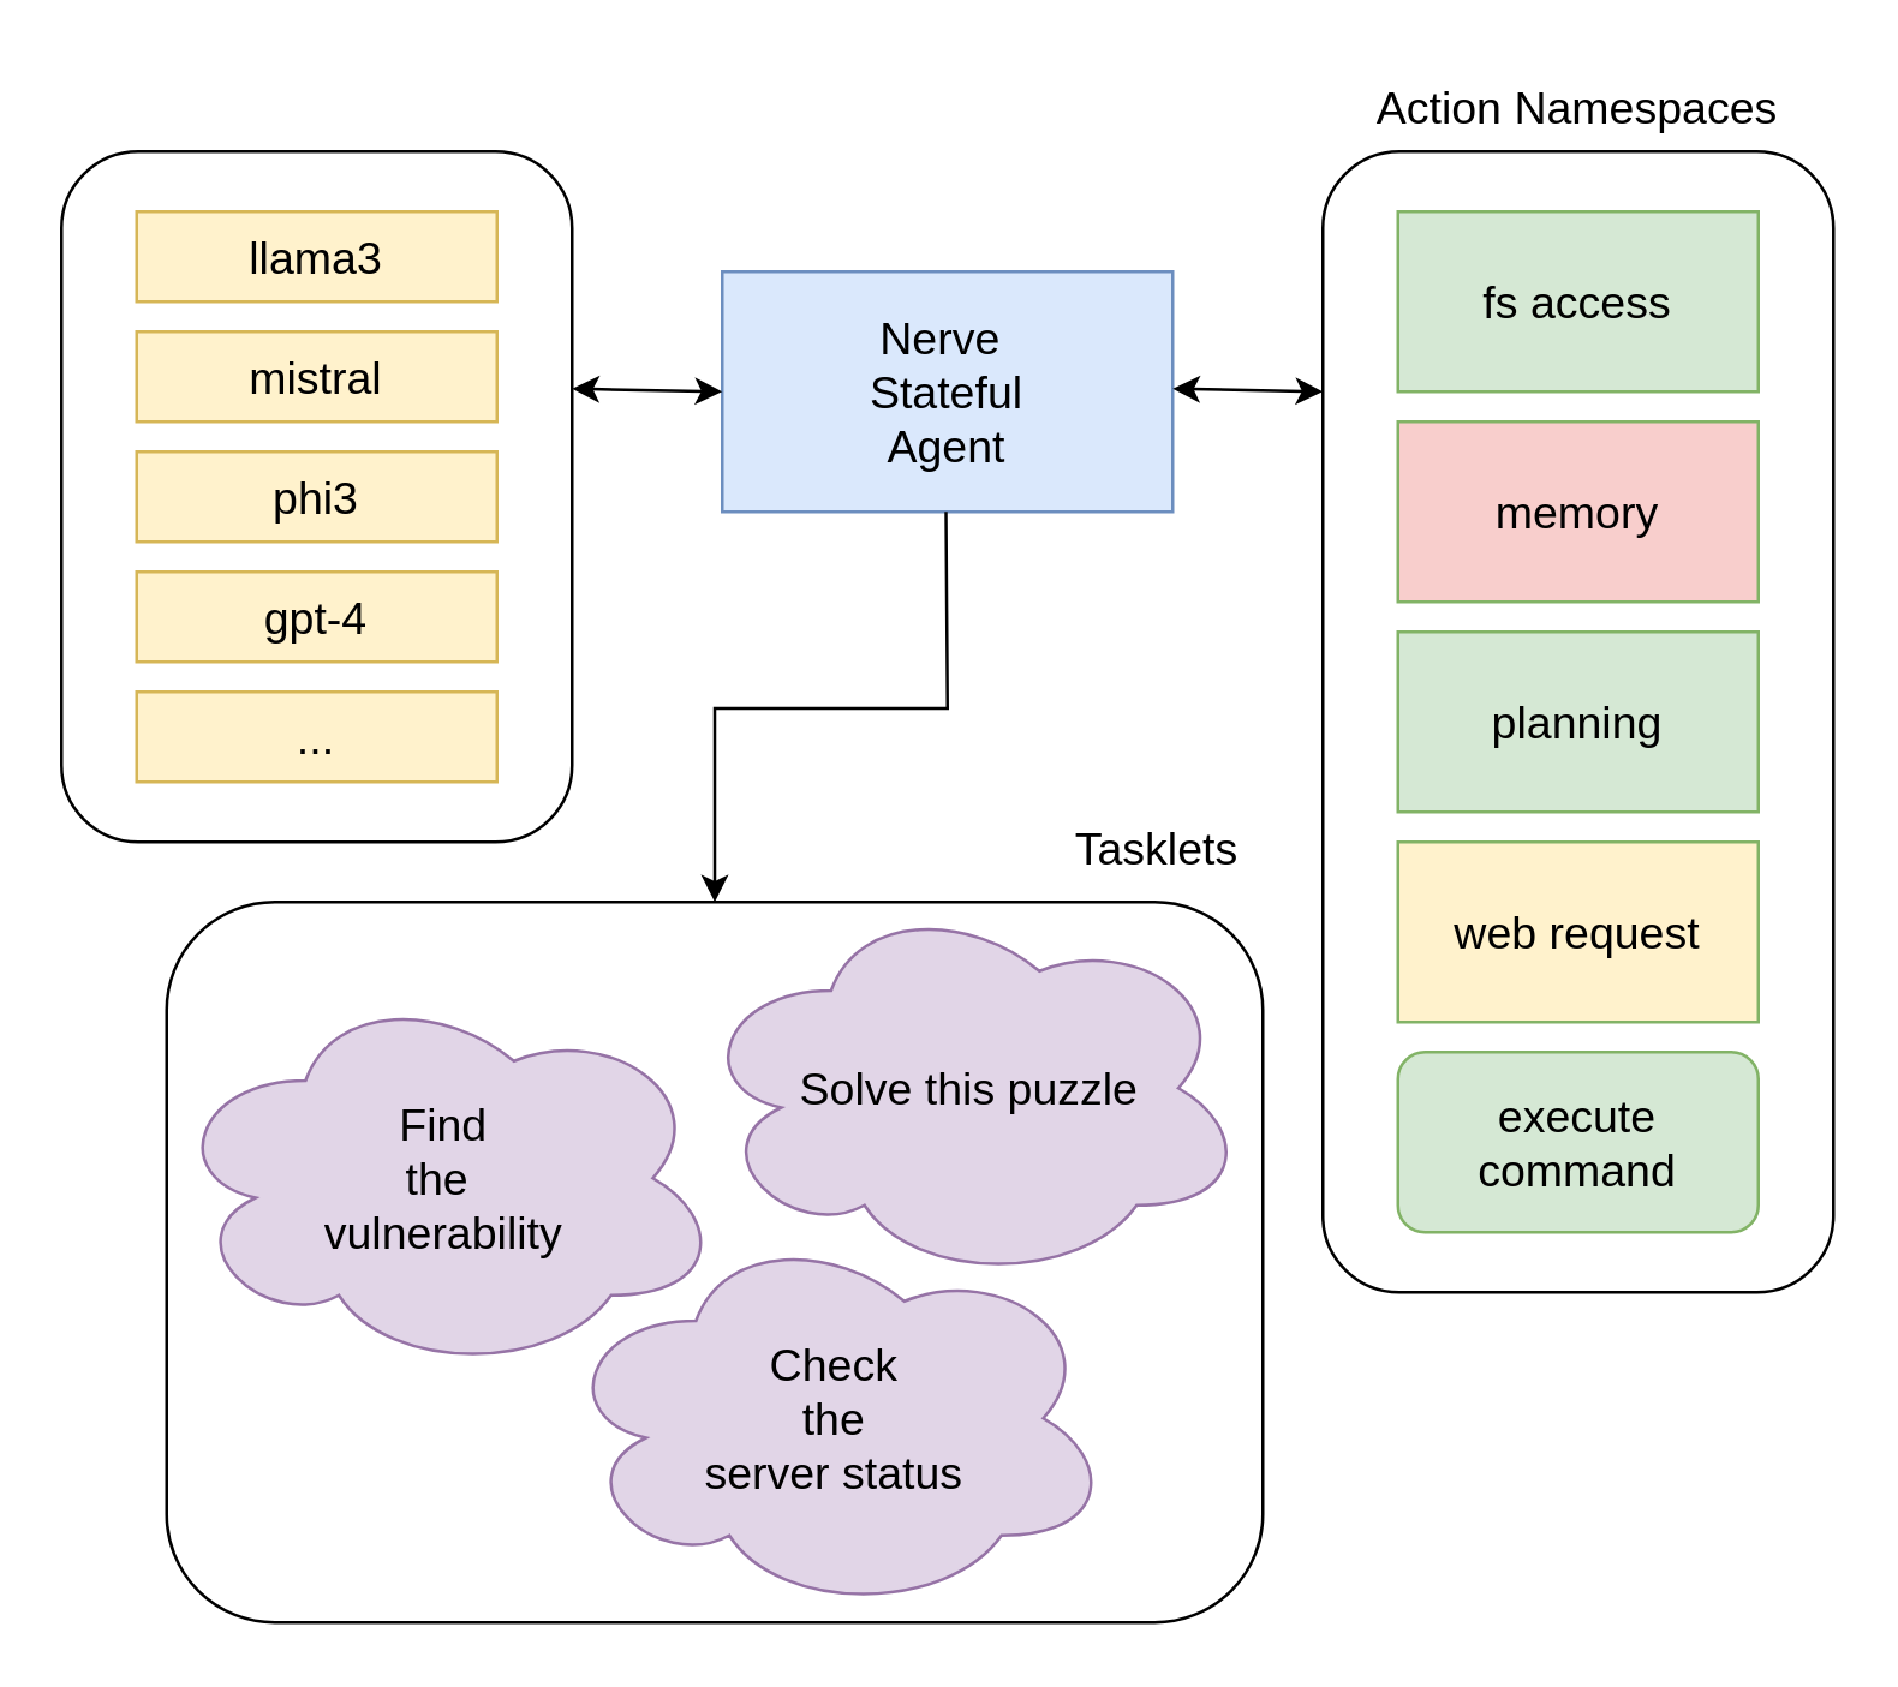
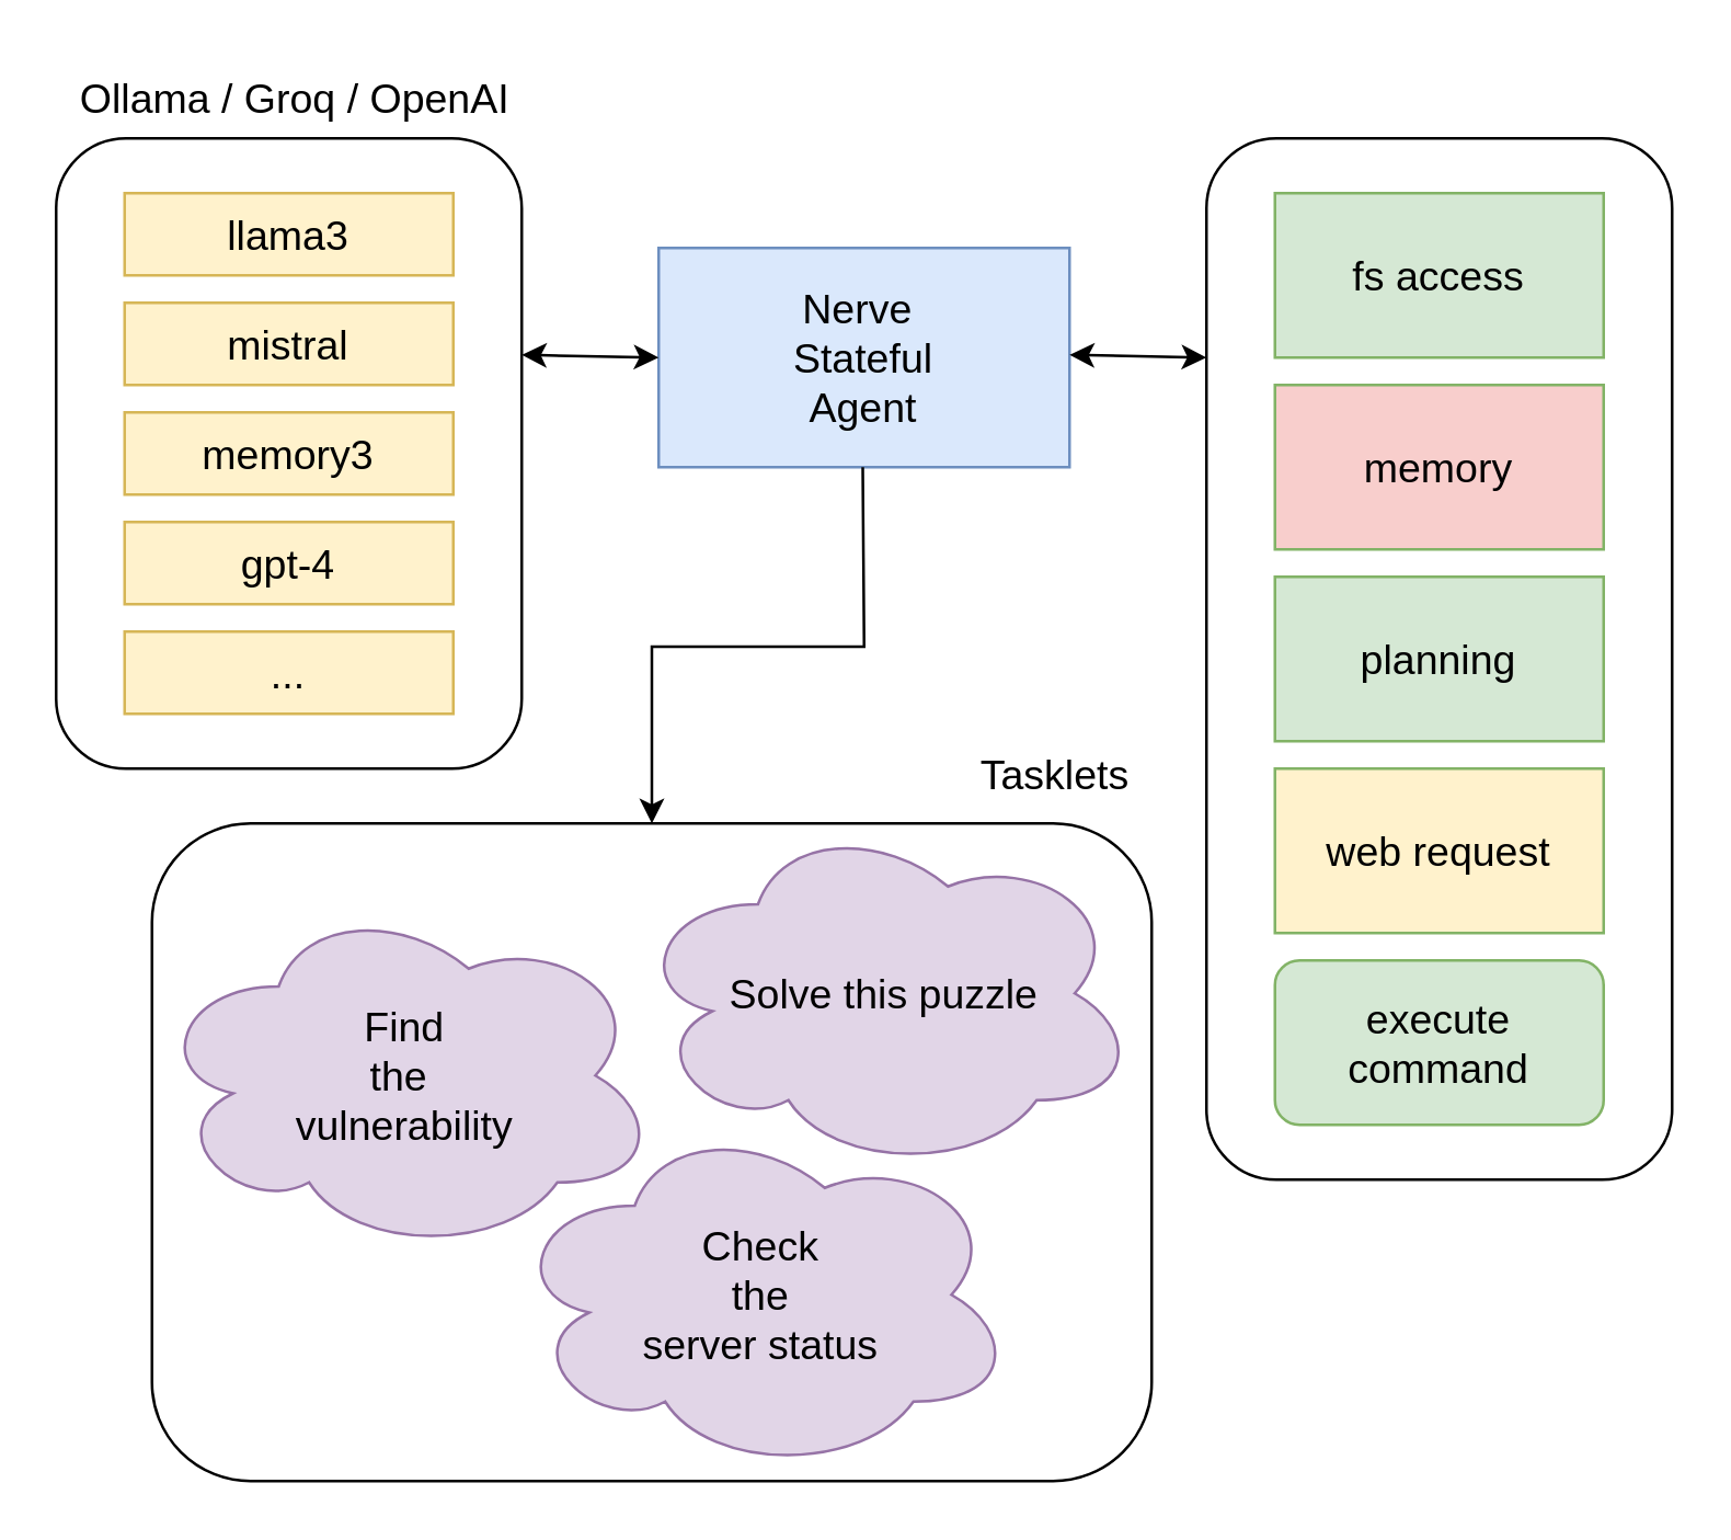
+ <mxCell id="12" value="Ollama / Groq / OpenAI" style="text;html=1;align=center;verticalAlign=middle;whiteSpace=wrap;rounded=0;fontSize=15;fontStyle=0" parent="1" vertex="1"><mxGeometry x="25" y="20" width="165" height="30" as="geometry" /></mxCell>
- <mxCell id="11" value="Action Namespaces" style="text;html=1;align=center;verticalAlign=middle;whiteSpace=wrap;rounded=0;fontSize=15;fontStyle=0" parent="1" vertex="1"><mxGeometry x="450" y="20" width="150" height="30" as="geometry" /></mxCell>
- <mxCell id="15" value="&lt;font style=&quot;font-size: 15px;&quot;&gt;phi3&lt;/font&gt;" style="rounded=0;whiteSpace=wrap;html=1;fillColor=#fff2cc;strokeColor=#d6b656;" parent="1" vertex="1"><mxGeometry x="45" y="150" width="120" height="30" as="geometry" /></mxCell>
+ <mxCell id="15" value="&lt;font style=&quot;font-size: 15px;&quot;&gt;memory3&lt;/font&gt;" style="rounded=0;whiteSpace=wrap;html=1;fillColor=#fff2cc;strokeColor=#d6b656;" parent="1" vertex="1"><mxGeometry x="45" y="150" width="120" height="30" as="geometry" /></mxCell>
